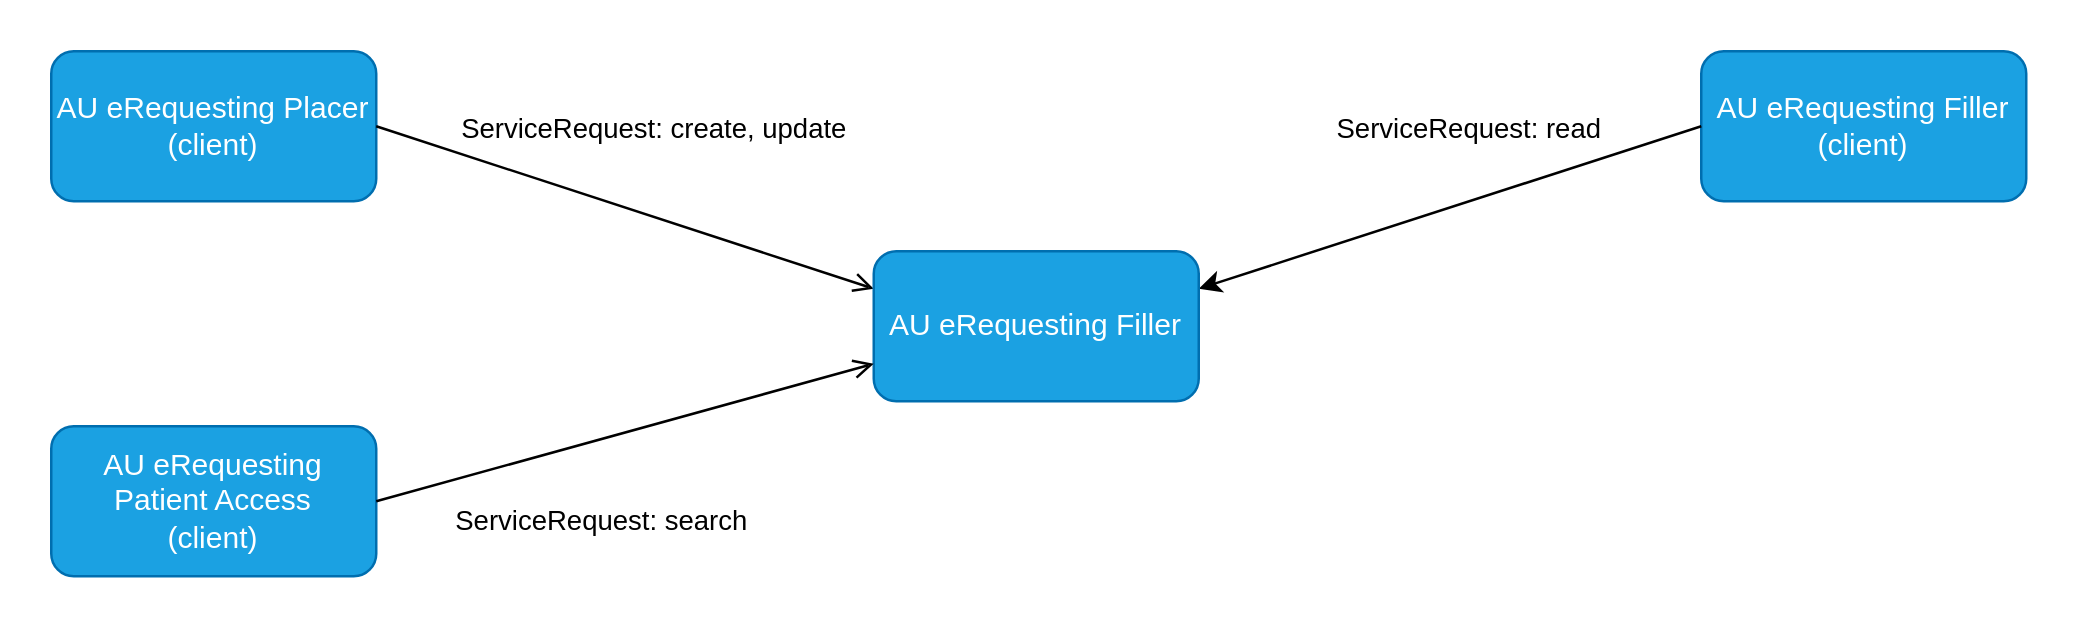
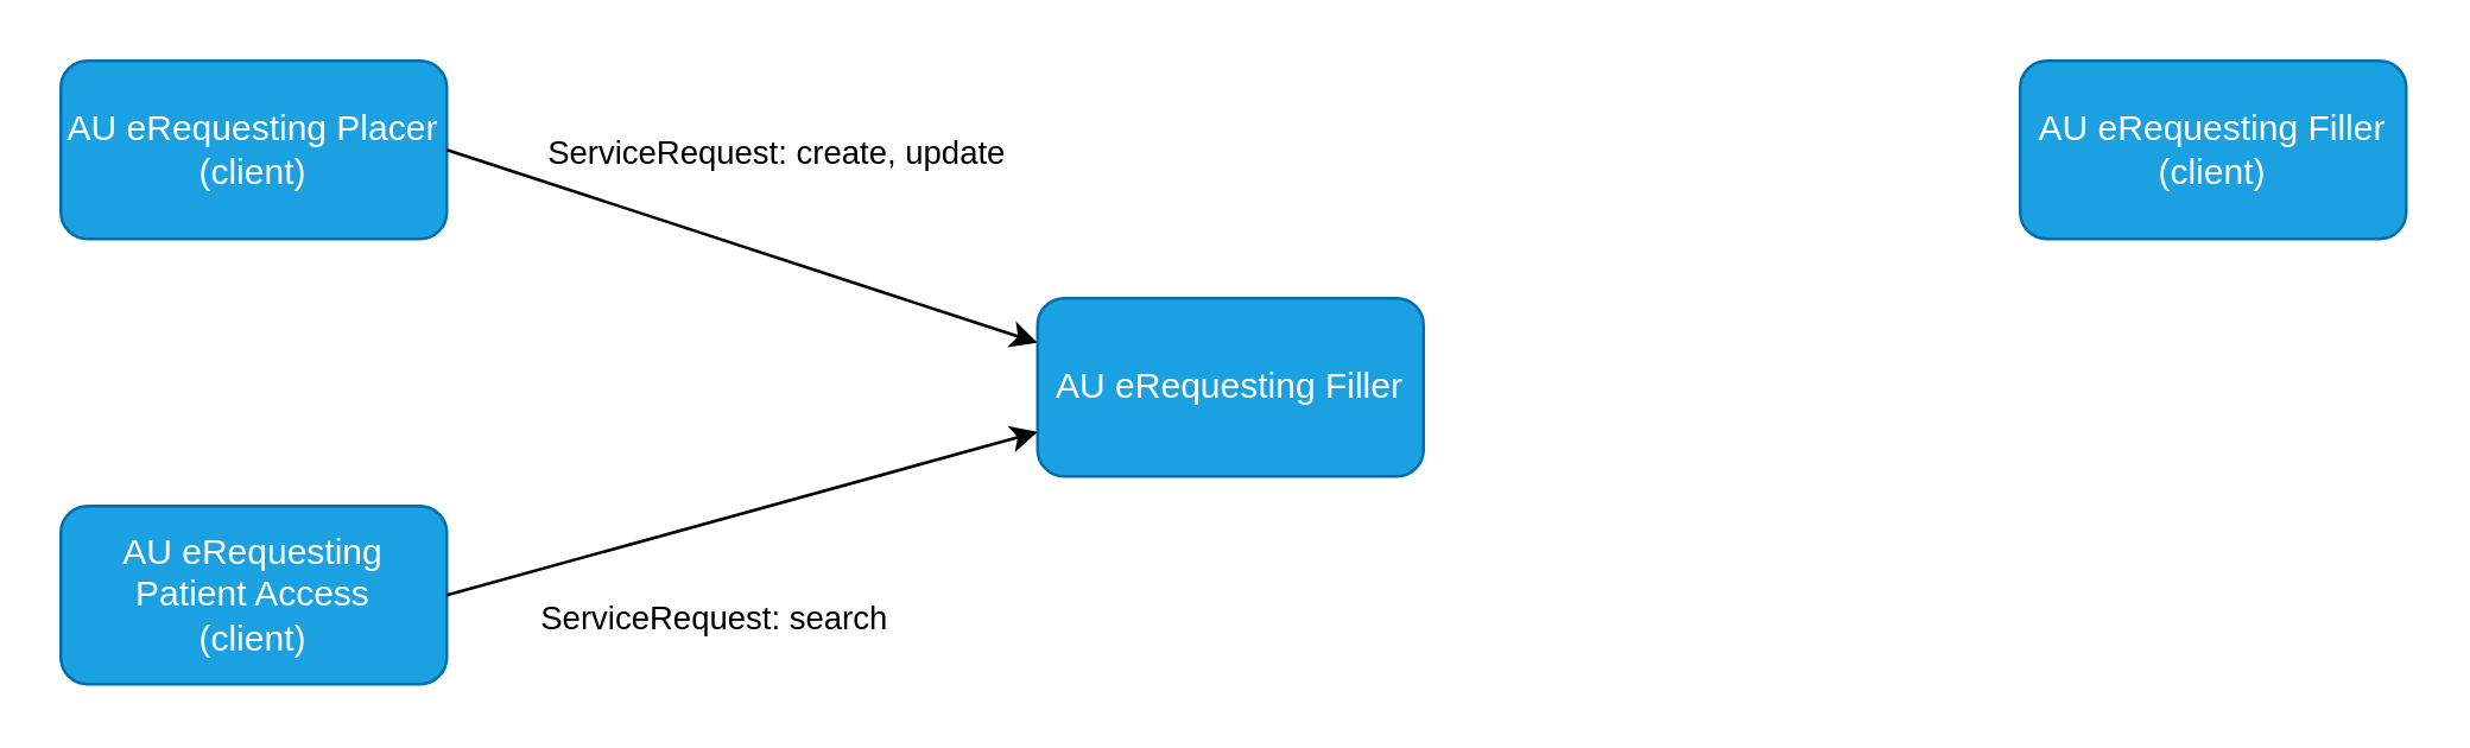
- <mxCell id="6" value="" style="endArrow=classic;html=1;rounded=0;exitX=0;exitY=0.5;exitDx=0;exitDy=0;entryX=1;entryY=0.25;entryDx=0;entryDy=0;" parent="1" source="3" target="9" edge="1"><mxGeometry width="50" height="50" relative="1" as="geometry"><mxPoint x="200" y="160" as="sourcePoint" /><mxPoint x="250" y="110" as="targetPoint" /></mxGeometry></mxCell>
- <mxCell id="7" value="&lt;div&gt;ServiceRequest: read&lt;br&gt;&lt;/div&gt;" style="edgeLabel;html=1;align=center;verticalAlign=middle;resizable=0;points=[];fillOpacity=100;labelBackgroundColor=none;" parent="6" vertex="1" connectable="0"><mxGeometry x="0.111" y="-1" relative="1" as="geometry"><mxPoint x="18" y="-35" as="offset" /></mxGeometry></mxCell>
- <mxCell id="4" value="" style="endArrow=open;html=1;rounded=0;exitX=1;exitY=0.5;exitDx=0;exitDy=0;entryX=0;entryY=0.25;entryDx=0;entryDy=0;" parent="1" source="2" target="9" edge="1"><mxGeometry width="50" height="50" relative="1" as="geometry"><mxPoint x="340" y="150" as="sourcePoint" /><mxPoint x="390" y="100" as="targetPoint" /></mxGeometry></mxCell>
+ <mxCell id="4" value="" style="endArrow=classic;html=1;rounded=0;exitX=1;exitY=0.5;exitDx=0;exitDy=0;entryX=0;entryY=0.25;entryDx=0;entryDy=0;" parent="1" source="2" target="9" edge="1"><mxGeometry width="50" height="50" relative="1" as="geometry"><mxPoint x="340" y="150" as="sourcePoint" /><mxPoint x="390" y="100" as="targetPoint" /></mxGeometry></mxCell>
- <mxCell id="10" value="" style="endArrow=open;html=1;rounded=0;exitX=1;exitY=0.5;exitDx=0;exitDy=0;entryX=0;entryY=0.75;entryDx=0;entryDy=0;" parent="1" source="8" target="9" edge="1"><mxGeometry width="50" height="50" relative="1" as="geometry"><mxPoint x="160" y="60" as="sourcePoint" /><mxPoint x="330" y="150" as="targetPoint" /></mxGeometry></mxCell>
+ <mxCell id="10" value="" style="endArrow=classic;html=1;rounded=0;exitX=1;exitY=0.5;exitDx=0;exitDy=0;entryX=0;entryY=0.75;entryDx=0;entryDy=0;" parent="1" source="8" target="9" edge="1"><mxGeometry width="50" height="50" relative="1" as="geometry"><mxPoint x="160" y="60" as="sourcePoint" /><mxPoint x="330" y="150" as="targetPoint" /></mxGeometry></mxCell>
